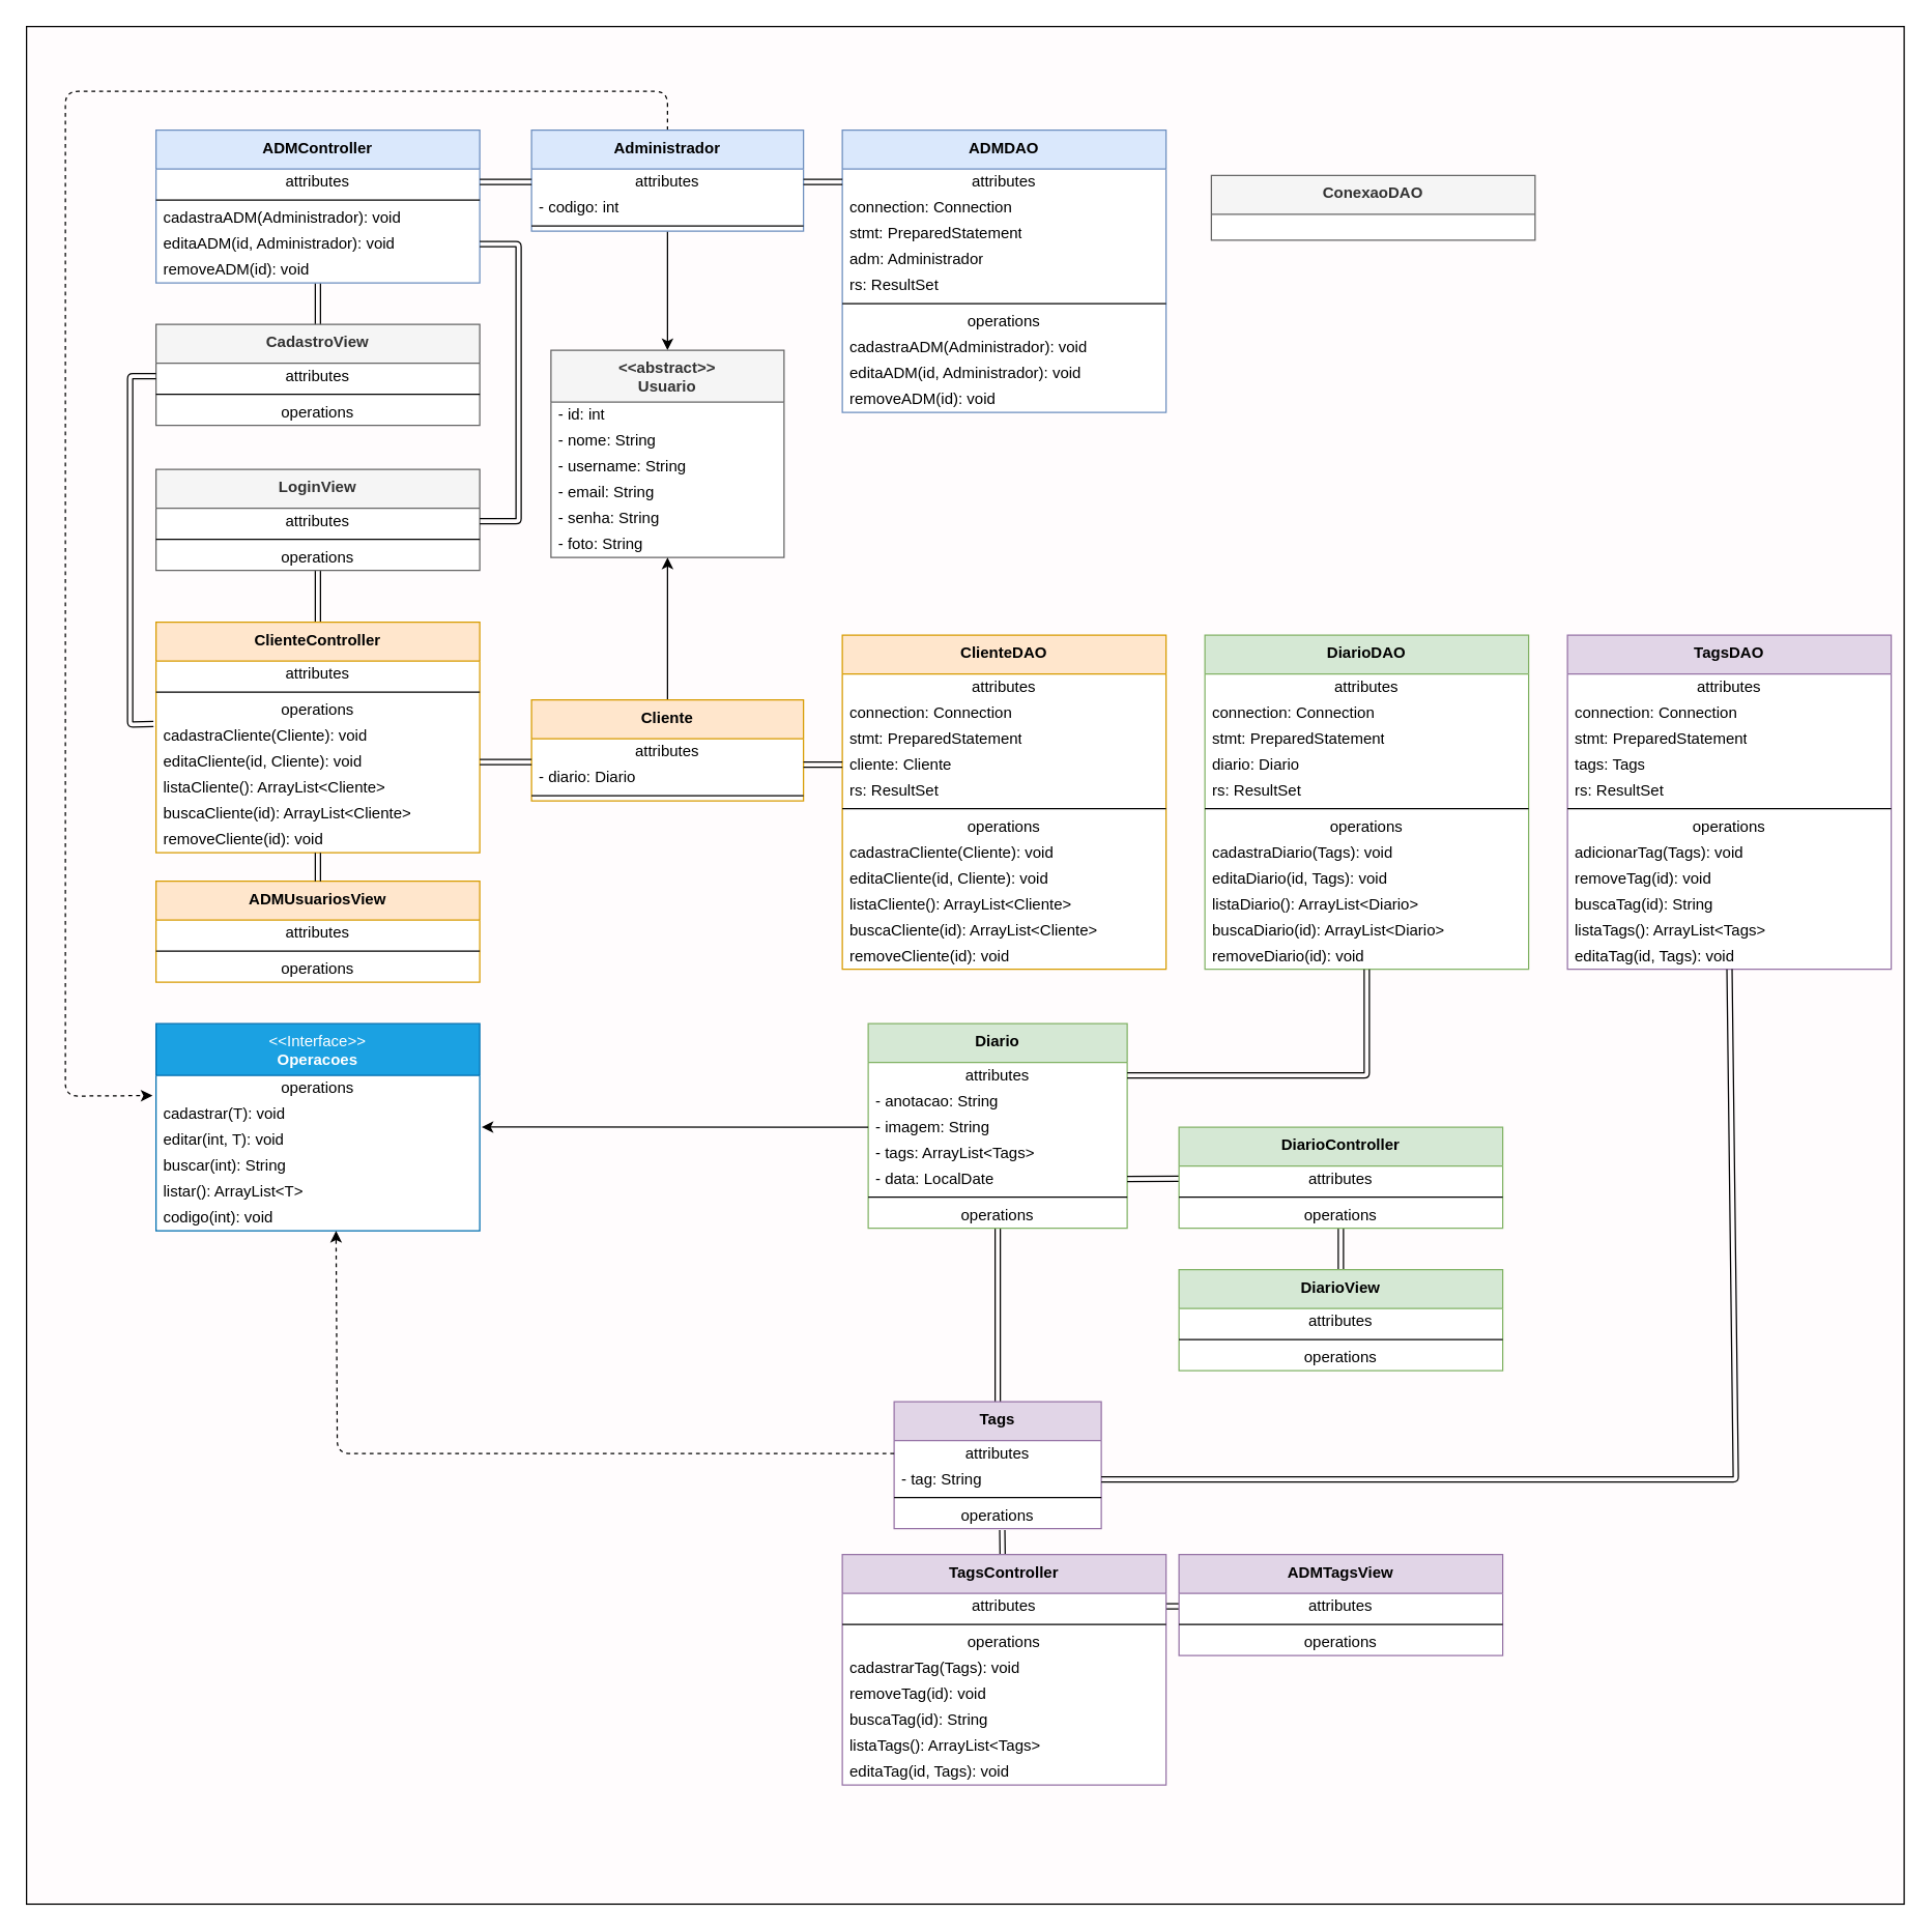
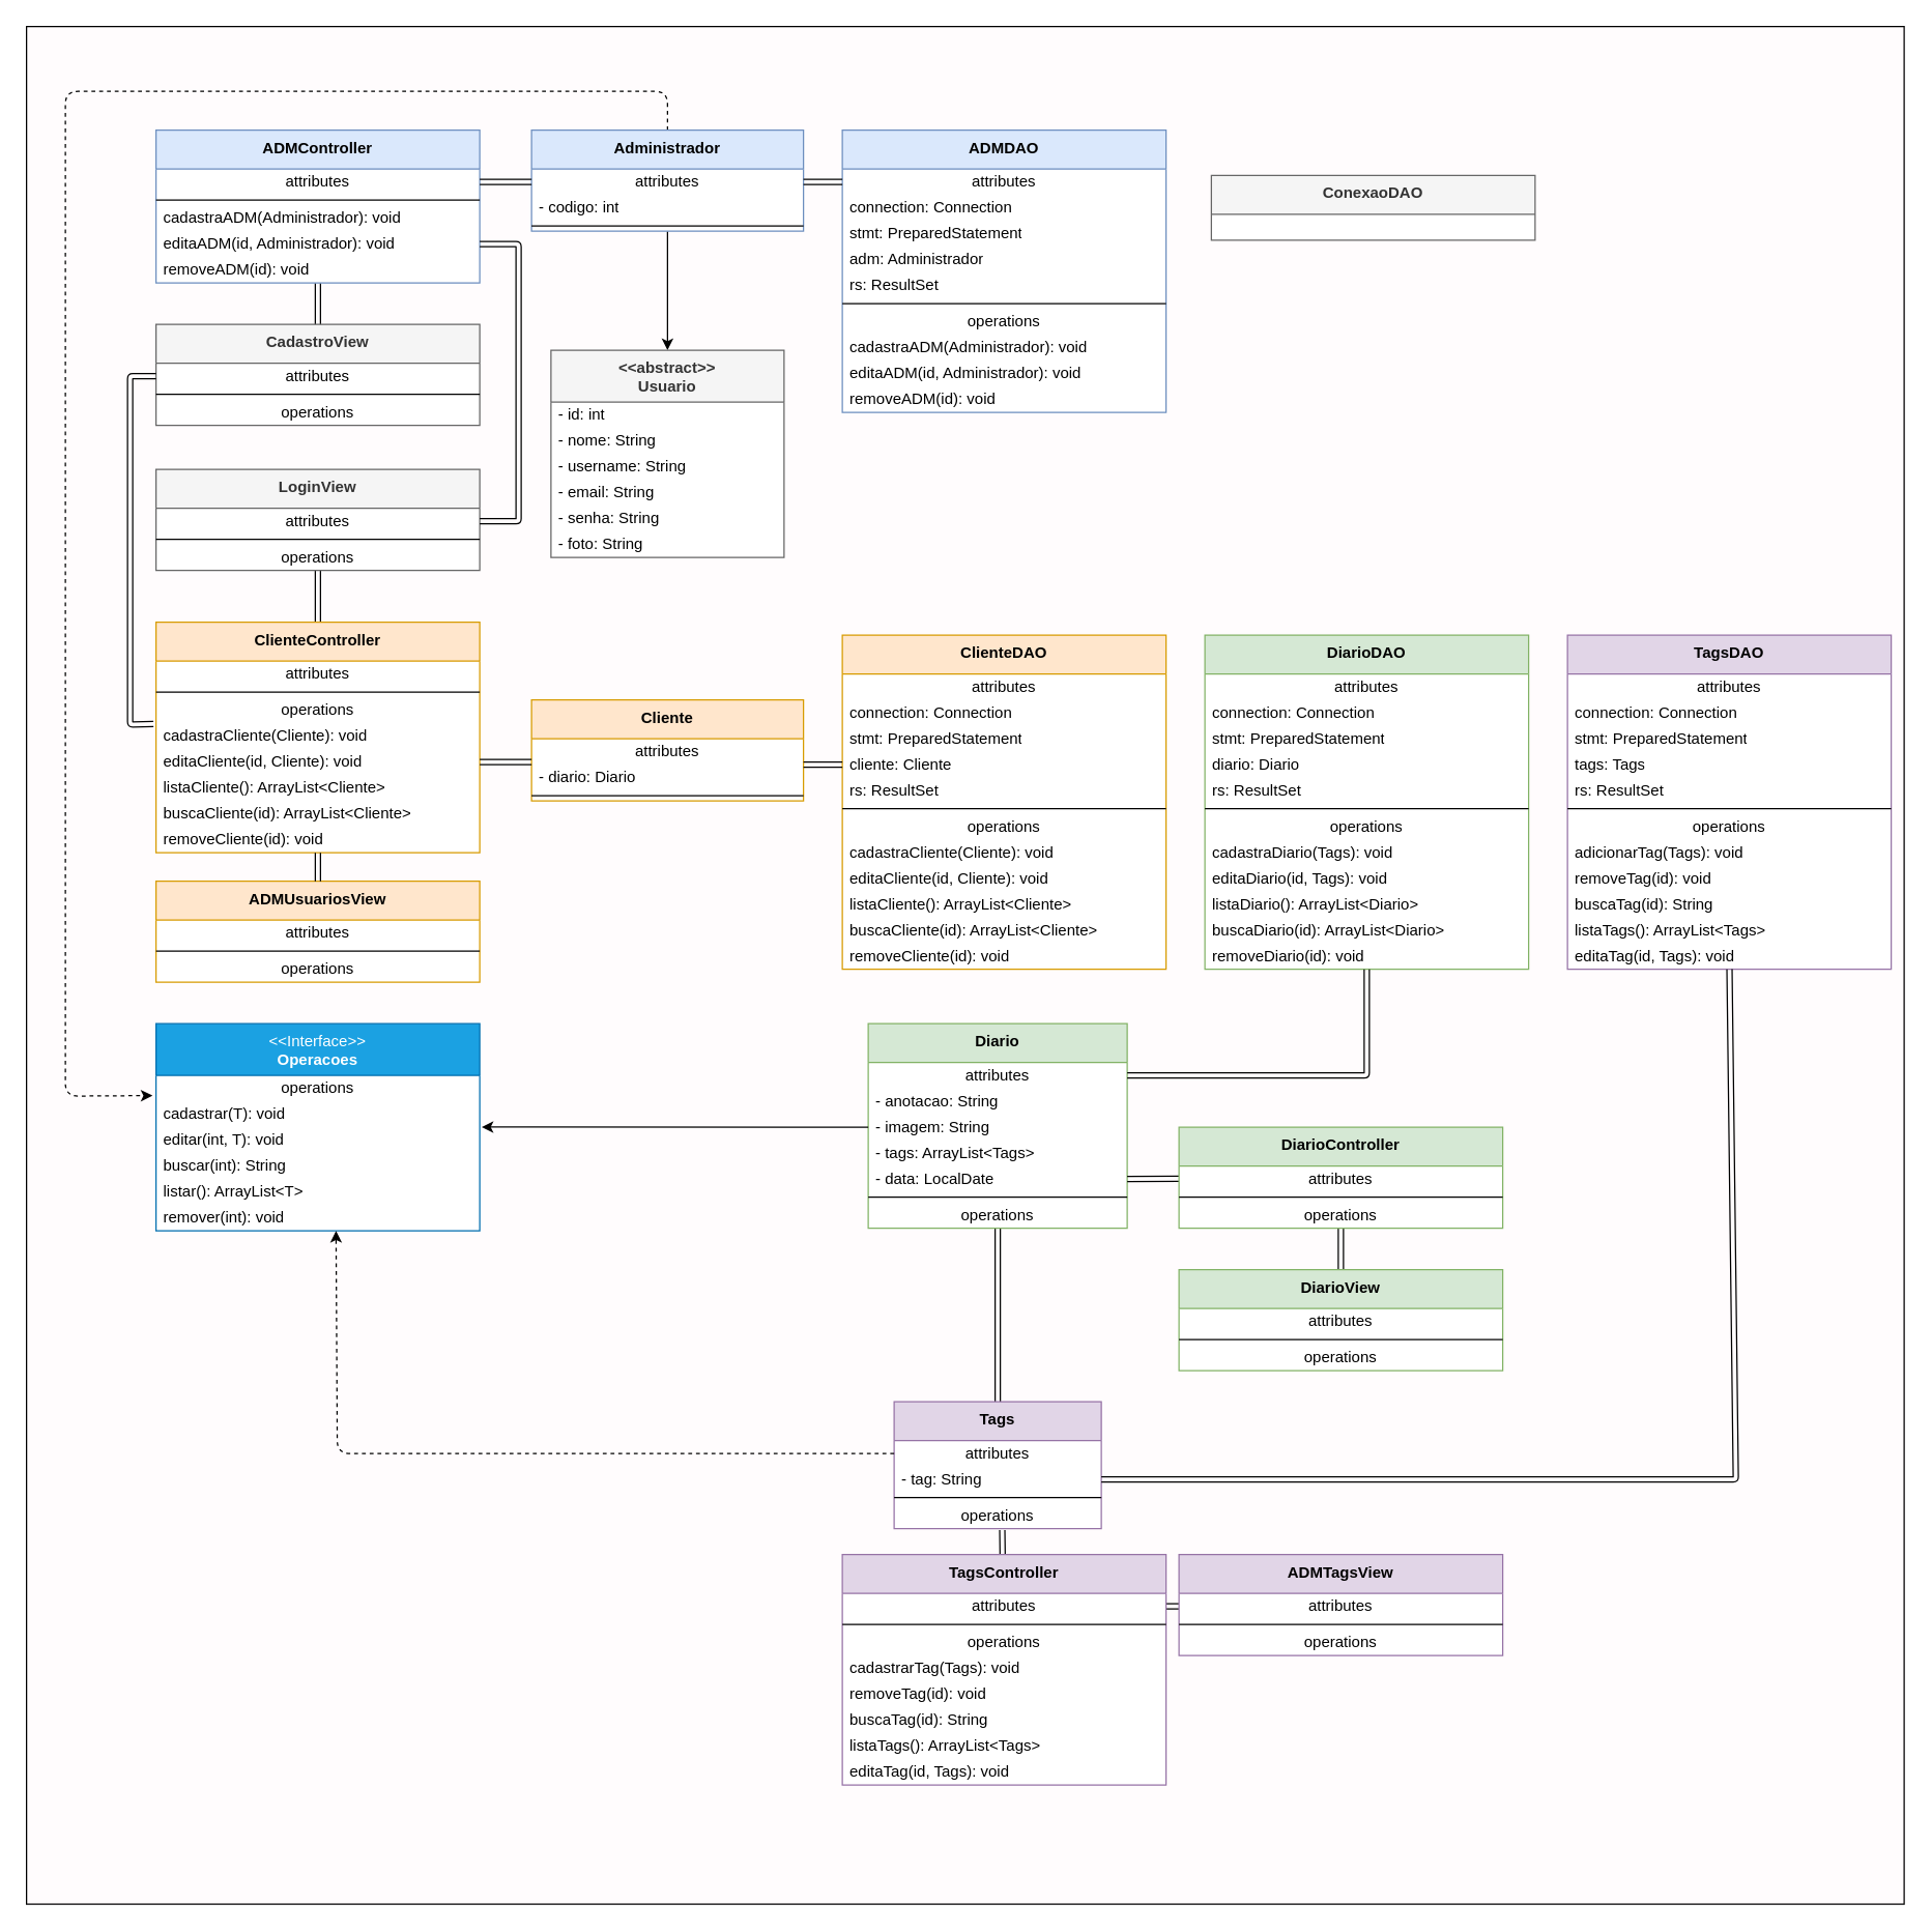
- <mxCell id="125" value="" style="edgeStyle=none;html=1;" edge="1" parent="1" source="126" target="15"><mxGeometry relative="1" as="geometry" /></mxCell>
- <mxCell id="153" value="codigo(int): void" style="text;html=1;strokeColor=none;fillColor=none;align=left;verticalAlign=middle;spacingLeft=4;spacingRight=4;overflow=hidden;rotatable=0;points=[[0,0.5],[1,0.5]];portConstraint=eastwest;whiteSpace=wrap;" vertex="1" parent="147"><mxGeometry y="140" width="250" height="20" as="geometry" /></mxCell>
+ <mxCell id="153" value="remover(int): void" style="text;html=1;strokeColor=none;fillColor=none;align=left;verticalAlign=middle;spacingLeft=4;spacingRight=4;overflow=hidden;rotatable=0;points=[[0,0.5],[1,0.5]];portConstraint=eastwest;whiteSpace=wrap;" vertex="1" parent="147"><mxGeometry y="140" width="250" height="20" as="geometry" /></mxCell>
